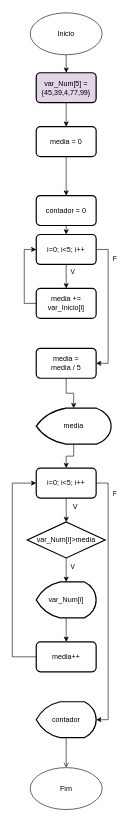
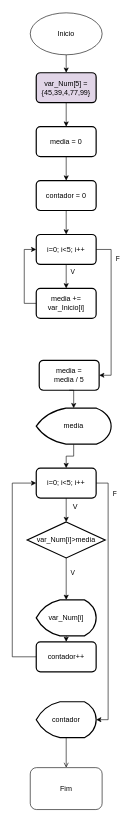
- <mxCell id="10" value="contador = 0" style="rounded=1;whiteSpace=wrap;html=1;absoluteArcSize=1;arcSize=14;strokeWidth=2;" parent="1" vertex="1"><mxGeometry x="60" y="325" width="100" height="50" as="geometry" /></mxCell>
+ <mxCell id="10" value="contador = 0" style="rounded=1;whiteSpace=wrap;html=1;absoluteArcSize=1;arcSize=14;strokeWidth=2;" parent="1" vertex="1"><mxGeometry x="60" y="300" width="100" height="50" as="geometry" /></mxCell>
- <mxCell id="35" value="media =&lt;div&gt;media / 5&lt;/div&gt;" style="rounded=1;whiteSpace=wrap;html=1;absoluteArcSize=1;arcSize=14;strokeWidth=2;" vertex="1" parent="1"><mxGeometry x="60" y="580" width="100" height="50" as="geometry" /></mxCell>
+ <mxCell id="35" value="media =&lt;div&gt;media / 5&lt;/div&gt;" style="rounded=1;whiteSpace=wrap;html=1;absoluteArcSize=1;arcSize=14;strokeWidth=2;" vertex="1" parent="1"><mxGeometry x="65" y="600" width="100" height="50" as="geometry" /></mxCell>
- <mxCell id="25" value="var_Num[i]" style="strokeWidth=2;html=1;shape=mxgraph.flowchart.display;whiteSpace=wrap;" parent="1" vertex="1"><mxGeometry x="60" y="970" width="100" height="60" as="geometry" /></mxCell>
+ <mxCell id="25" value="var_Num[i]" style="strokeWidth=2;html=1;shape=mxgraph.flowchart.display;whiteSpace=wrap;" parent="1" vertex="1"><mxGeometry x="60" y="1000" width="100" height="60" as="geometry" /></mxCell>
- <mxCell id="29" value="media++" style="rounded=1;whiteSpace=wrap;html=1;absoluteArcSize=1;arcSize=14;strokeWidth=2;" parent="1" vertex="1"><mxGeometry x="60" y="1070" width="100" height="50" as="geometry" /></mxCell>
+ <mxCell id="29" value="contador++" style="rounded=1;whiteSpace=wrap;html=1;absoluteArcSize=1;arcSize=14;strokeWidth=2;" parent="1" vertex="1"><mxGeometry x="60" y="1070" width="100" height="50" as="geometry" /></mxCell>
- <mxCell id="4" value="Fim" style="ellipse;whiteSpace=wrap;html=1;" parent="1" vertex="1"><mxGeometry x="50" y="1280" width="120" height="70" as="geometry" /></mxCell>
+ <mxCell id="4" value="Fim" style="whiteSpace=wrap;html=1;rounded=1;" parent="1" vertex="1"><mxGeometry x="50" y="1280" width="120" height="70" as="geometry" /></mxCell>
